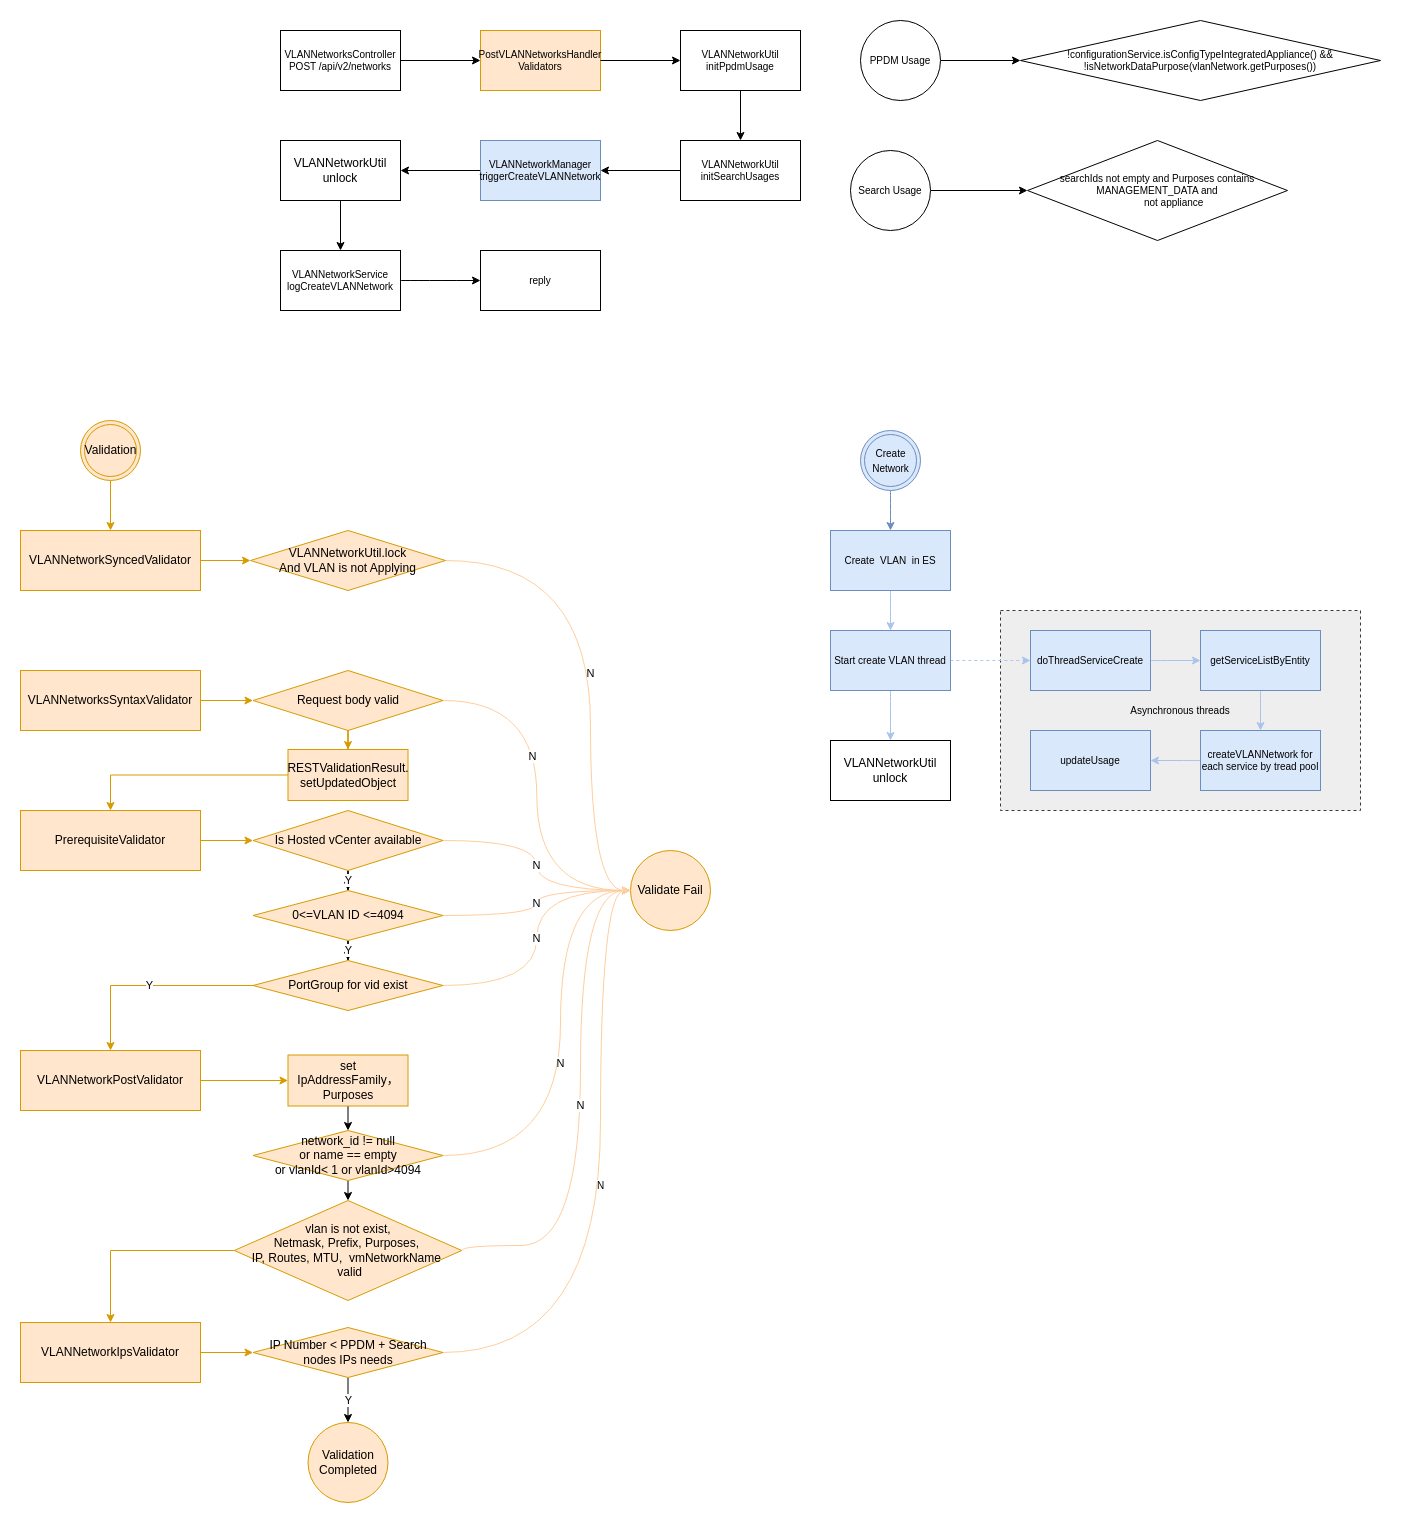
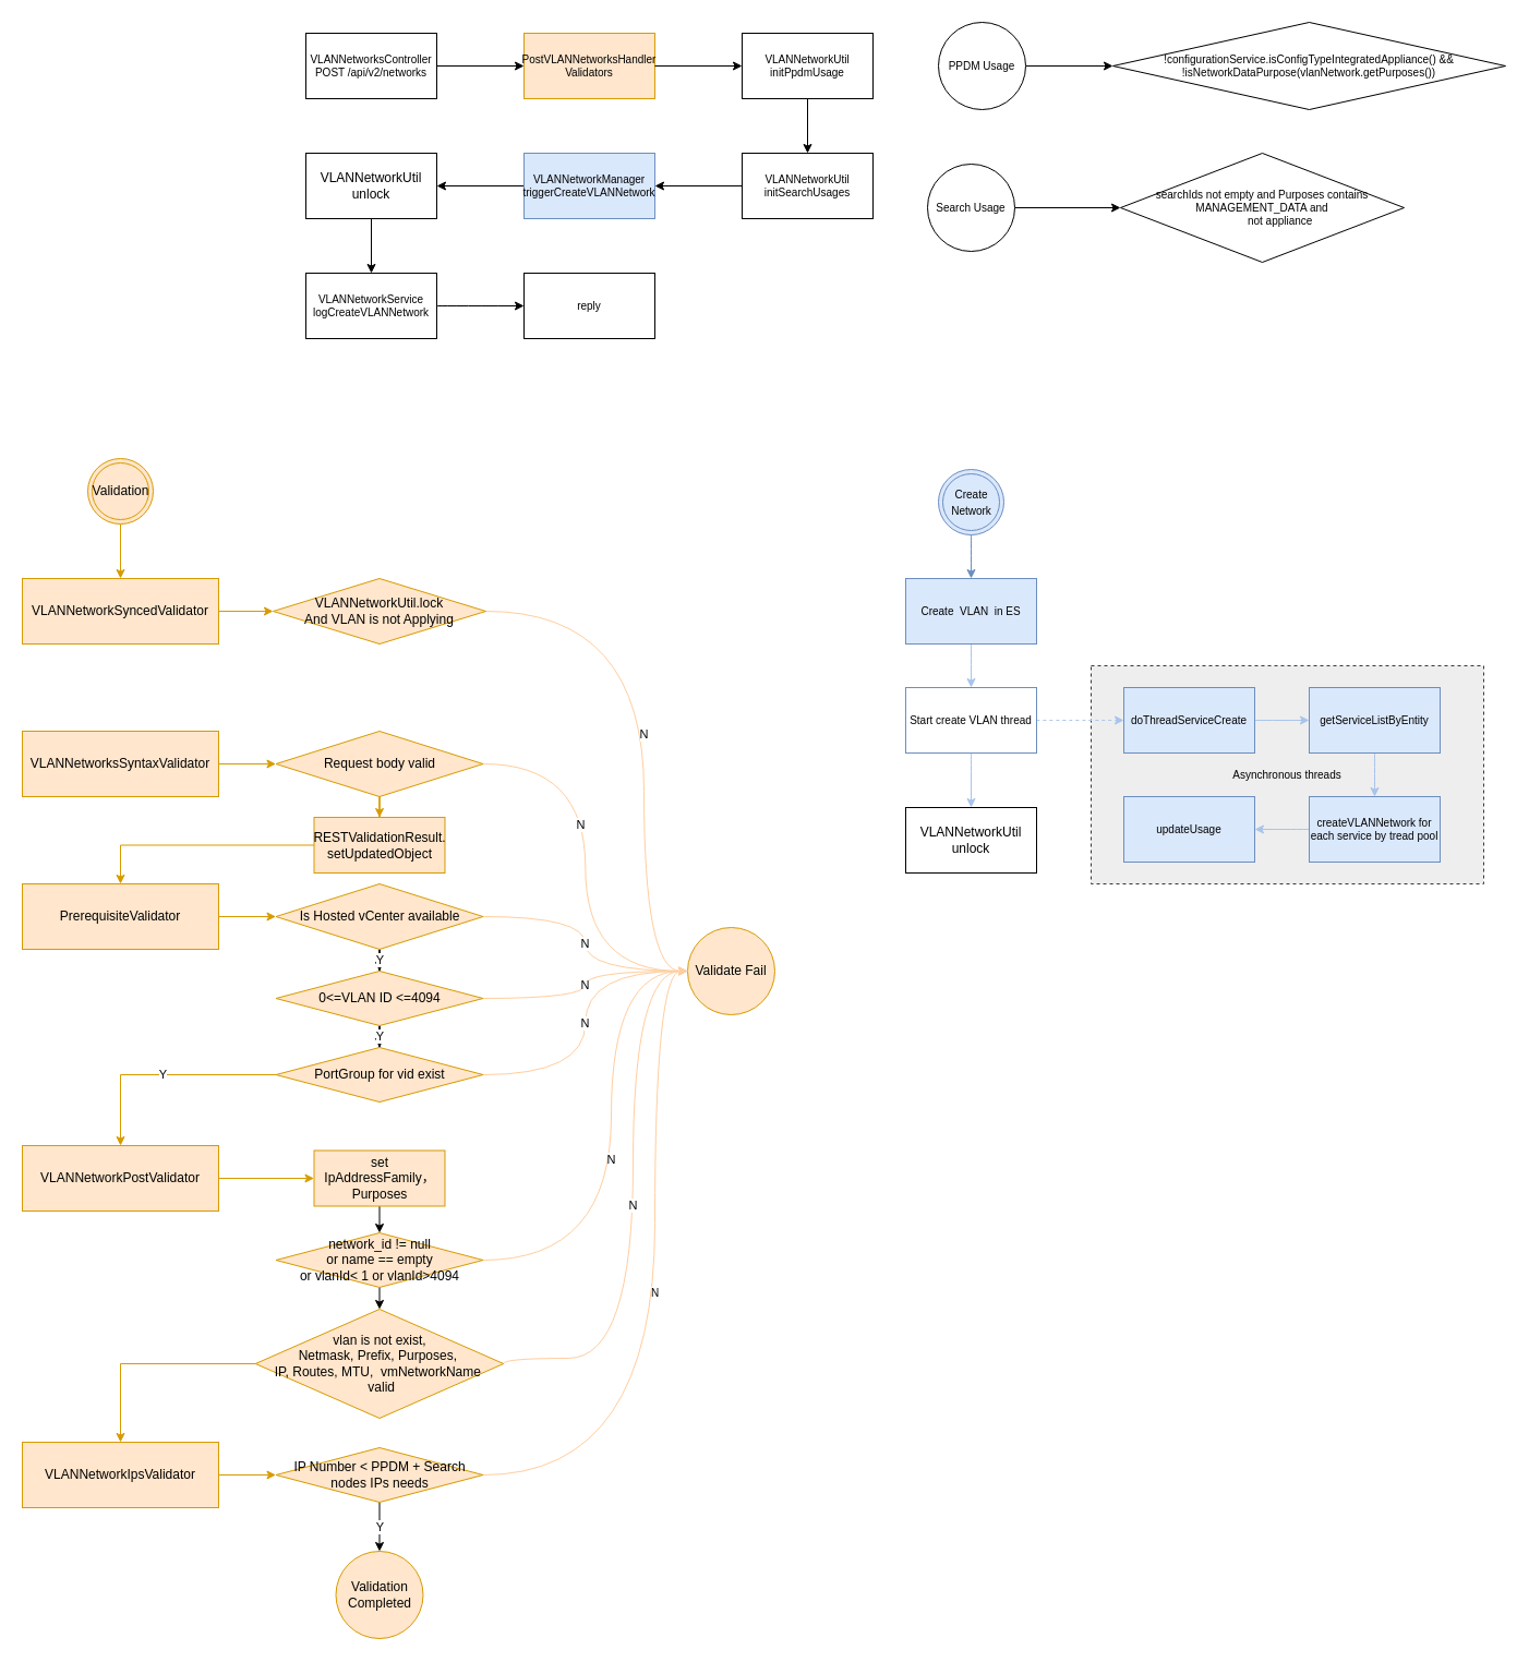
- <mxCell id="70" value="Start create VLAN thread" style="whiteSpace=wrap;html=1;fontSize=10;fillColor=#dae8fc;strokeColor=#6c8ebf;" parent="1" vertex="1"><mxGeometry x="830" y="630" width="120" height="60" as="geometry" /></mxCell>
+ <mxCell id="70" value="Start create VLAN thread" style="whiteSpace=wrap;html=1;fontSize=10;fillColor=#ffffff;strokeColor=#6c8ebf;" parent="1" vertex="1"><mxGeometry x="830" y="630" width="120" height="60" as="geometry" /></mxCell>
